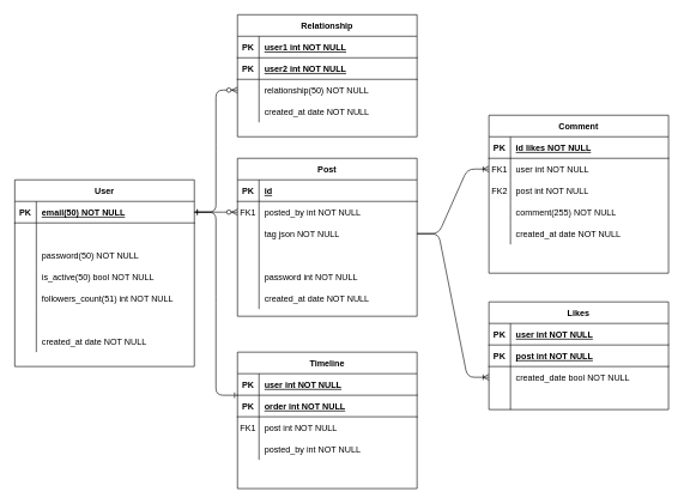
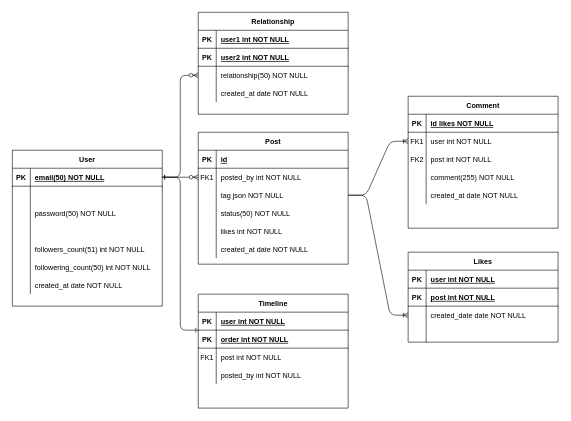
+ <mxCell id="38" value="status(50) NOT NULL" style="shape=partialRectangle;overflow=hidden;connectable=0;fillColor=none;top=0;left=0;bottom=0;right=0;align=left;spacingLeft=6;" vertex="1" parent="36"><mxGeometry x="30" width="220" height="30" as="geometry" /></mxCell>
- <mxCell id="16" value="is_active(50) bool NOT NULL" style="shape=partialRectangle;overflow=hidden;connectable=0;fillColor=none;top=0;left=0;bottom=0;right=0;align=left;spacingLeft=6;" vertex="1" parent="14"><mxGeometry x="30" width="220" height="30" as="geometry" /></mxCell>
- <mxCell id="41" value="password int NOT NULL" style="shape=partialRectangle;overflow=hidden;connectable=0;fillColor=none;top=0;left=0;bottom=0;right=0;align=left;spacingLeft=6;" vertex="1" parent="39"><mxGeometry x="30" width="220" height="30" as="geometry" /></mxCell>
+ <mxCell id="41" value="likes int NOT NULL" style="shape=partialRectangle;overflow=hidden;connectable=0;fillColor=none;top=0;left=0;bottom=0;right=0;align=left;spacingLeft=6;" vertex="1" parent="39"><mxGeometry x="30" width="220" height="30" as="geometry" /></mxCell>
+ <mxCell id="22" value="followering_count(50) int NOT NULL" style="shape=partialRectangle;overflow=hidden;connectable=0;fillColor=none;top=0;left=0;bottom=0;right=0;align=left;spacingLeft=6;" vertex="1" parent="20"><mxGeometry x="30" width="220" height="30" as="geometry" /></mxCell>
- <mxCell id="72" value="created_date bool NOT NULL" style="shape=partialRectangle;overflow=hidden;connectable=0;fillColor=none;top=0;left=0;bottom=0;right=0;align=left;spacingLeft=6;" vertex="1" parent="70"><mxGeometry x="30" width="220" height="30" as="geometry" /></mxCell>
+ <mxCell id="72" value="created_date date NOT NULL" style="shape=partialRectangle;overflow=hidden;connectable=0;fillColor=none;top=0;left=0;bottom=0;right=0;align=left;spacingLeft=6;" vertex="1" parent="70"><mxGeometry x="30" width="220" height="30" as="geometry" /></mxCell>
